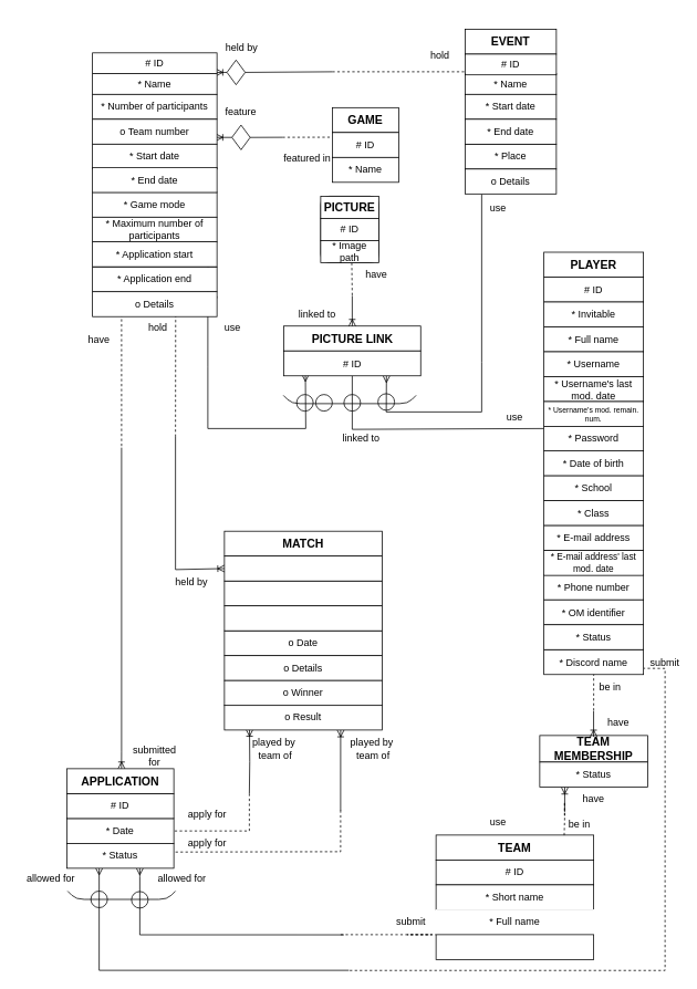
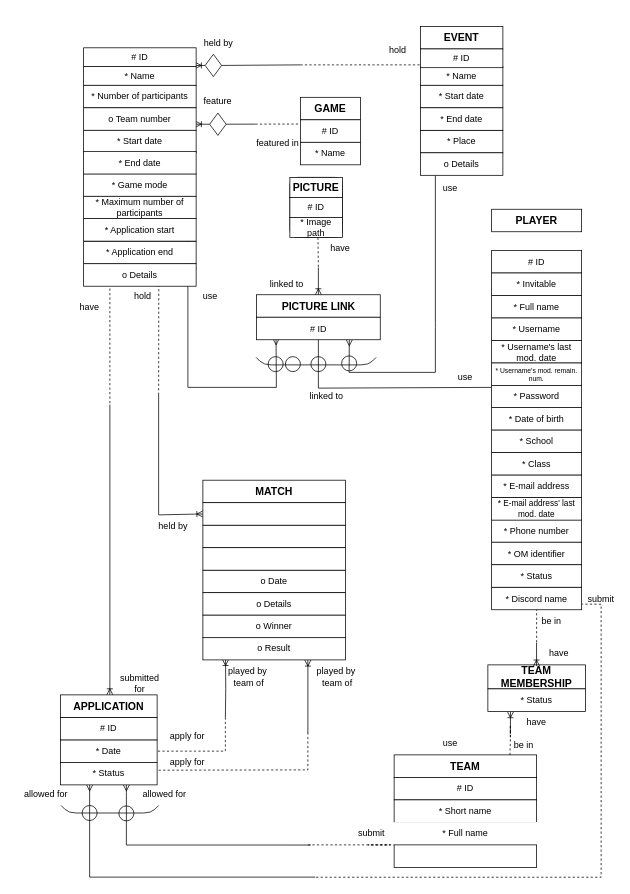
- <mxCell id="16" value="&lt;b&gt;PLAYER&lt;/b&gt;" style="rounded=0;whiteSpace=wrap;html=1;fontSize=14;" parent="1" vertex="1"><mxGeometry x="655" y="303.5" width="120" height="30" as="geometry" /></mxCell>
+ <mxCell id="16" value="&lt;b&gt;PLAYER&lt;/b&gt;" style="rounded=0;whiteSpace=wrap;html=1;fontSize=14;" parent="1" vertex="1"><mxGeometry x="655" y="278.5" width="120" height="30" as="geometry" /></mxCell>
